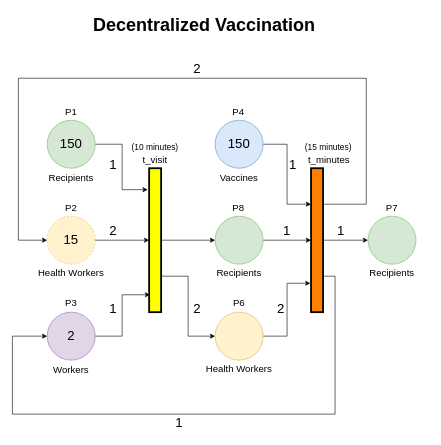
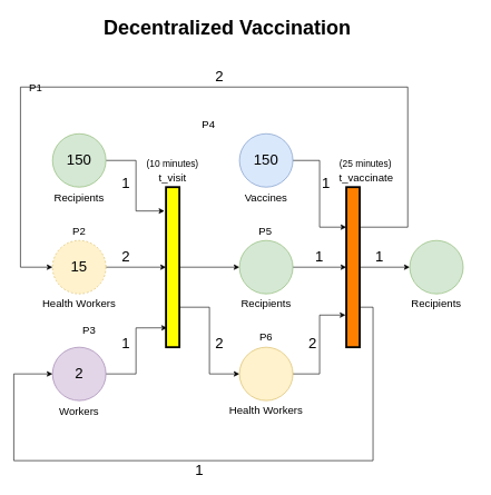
- <mxCell id="37" value="P1" style="text;html=1;strokeColor=none;fillColor=none;align=center;verticalAlign=middle;whiteSpace=wrap;rounded=0;labelBorderColor=none;fontSize=16;" parent="1" vertex="1"><mxGeometry x="103" y="170" width="30" height="30" as="geometry" /></mxCell>
+ <mxCell id="37" value="P1" style="text;html=1;strokeColor=none;fillColor=none;align=center;verticalAlign=middle;whiteSpace=wrap;rounded=0;labelBorderColor=none;fontSize=16;" parent="1" vertex="1"><mxGeometry x="38" y="115" width="30" height="30" as="geometry" /></mxCell>
- <mxCell id="40" value="P4" style="text;html=1;strokeColor=none;fillColor=none;align=center;verticalAlign=middle;whiteSpace=wrap;rounded=0;labelBorderColor=none;fontSize=16;" parent="1" vertex="1"><mxGeometry x="382" y="170" width="30" height="30" as="geometry" /></mxCell>
+ <mxCell id="40" value="P4" style="text;html=1;strokeColor=none;fillColor=none;align=center;verticalAlign=middle;whiteSpace=wrap;rounded=0;labelBorderColor=none;fontSize=16;" parent="1" vertex="1"><mxGeometry x="297" y="170" width="30" height="30" as="geometry" /></mxCell>
- <mxCell id="48" value="&lt;font style=&quot;font-size: 14px&quot;&gt;(15 minutes)&lt;/font&gt;" style="text;html=1;strokeColor=none;fillColor=none;align=center;verticalAlign=middle;whiteSpace=wrap;rounded=0;" vertex="1" parent="1"><mxGeometry x="501" y="230" width="92" height="30" as="geometry" /></mxCell>
+ <mxCell id="48" value="&lt;font style=&quot;font-size: 14px&quot;&gt;(25 minutes)&lt;/font&gt;" style="text;html=1;strokeColor=none;fillColor=none;align=center;verticalAlign=middle;whiteSpace=wrap;rounded=0;" vertex="1" parent="1"><mxGeometry x="501" y="230" width="92" height="30" as="geometry" /></mxCell>
- <mxCell id="45" value="t_minutes" style="text;html=1;strokeColor=none;fillColor=none;align=center;verticalAlign=middle;whiteSpace=wrap;rounded=0;labelBorderColor=none;fontSize=16;" parent="1" vertex="1"><mxGeometry x="498" y="250" width="100" height="30" as="geometry" /></mxCell>
+ <mxCell id="45" value="t_vaccinate" style="text;html=1;strokeColor=none;fillColor=none;align=center;verticalAlign=middle;whiteSpace=wrap;rounded=0;labelBorderColor=none;fontSize=16;" parent="1" vertex="1"><mxGeometry x="498" y="250" width="100" height="30" as="geometry" /></mxCell>
- <mxCell id="41" value="P8" style="text;html=1;strokeColor=none;fillColor=none;align=center;verticalAlign=middle;whiteSpace=wrap;rounded=0;labelBorderColor=none;fontSize=16;" parent="1" vertex="1"><mxGeometry x="382" y="330" width="30" height="30" as="geometry" /></mxCell>
+ <mxCell id="41" value="P5" style="text;html=1;strokeColor=none;fillColor=none;align=center;verticalAlign=middle;whiteSpace=wrap;rounded=0;labelBorderColor=none;fontSize=16;" parent="1" vertex="1"><mxGeometry x="382" y="330" width="30" height="30" as="geometry" /></mxCell>
- <mxCell id="43" value="P7" style="text;html=1;strokeColor=none;fillColor=none;align=center;verticalAlign=middle;whiteSpace=wrap;rounded=0;labelBorderColor=none;fontSize=16;" parent="1" vertex="1"><mxGeometry x="638" y="330" width="30" height="30" as="geometry" /></mxCell>
- <mxCell id="39" value="P3" style="text;html=1;strokeColor=none;fillColor=none;align=center;verticalAlign=middle;whiteSpace=wrap;rounded=0;labelBorderColor=none;fontSize=16;" parent="1" vertex="1"><mxGeometry x="103" y="490" width="30" height="30" as="geometry" /></mxCell>
+ <mxCell id="39" value="P3" style="text;html=1;strokeColor=none;fillColor=none;align=center;verticalAlign=middle;whiteSpace=wrap;rounded=0;labelBorderColor=none;fontSize=16;" parent="1" vertex="1"><mxGeometry x="118" y="480" width="30" height="30" as="geometry" /></mxCell>
